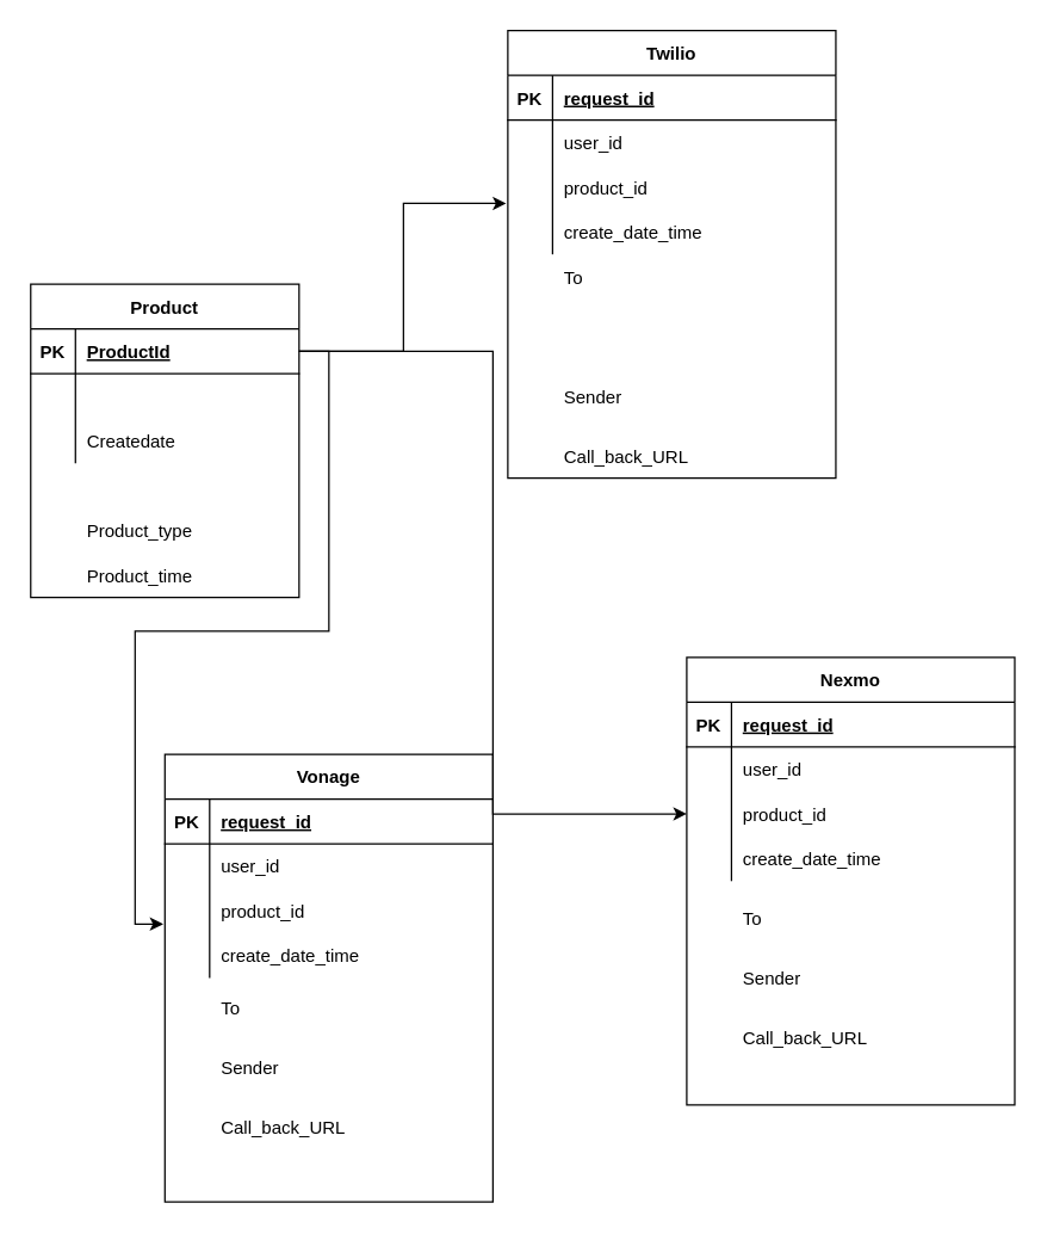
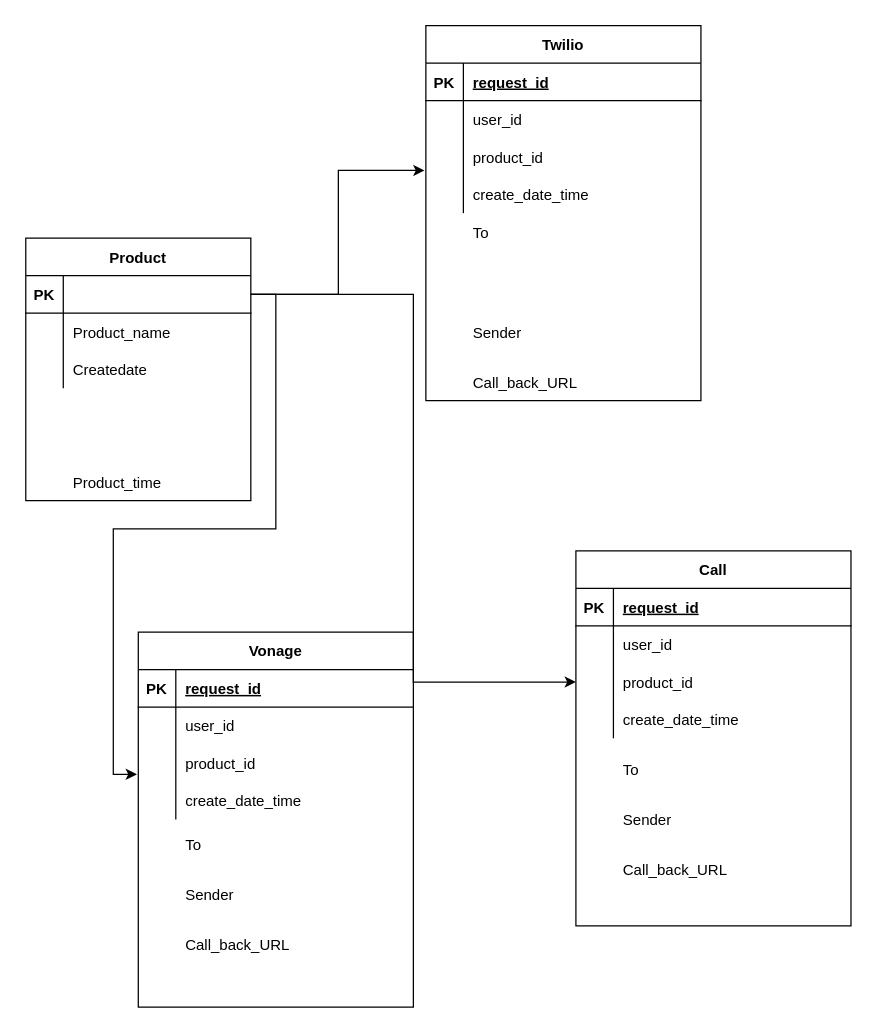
- <mxCell id="5" value="ProductId" style="shape=partialRectangle;connectable=0;fillColor=none;top=0;left=0;bottom=0;right=0;align=left;spacingLeft=6;fontStyle=5;overflow=hidden;" vertex="1" parent="3"><mxGeometry x="30" width="150" height="30" as="geometry" /></mxCell>
+ <mxCell id="8" value="Product_name" style="shape=partialRectangle;connectable=0;fillColor=none;top=0;left=0;bottom=0;right=0;align=left;spacingLeft=6;overflow=hidden;" vertex="1" parent="6"><mxGeometry x="30" width="150" height="30" as="geometry" /></mxCell>
- <mxCell id="16" value="Product_type" style="shape=partialRectangle;connectable=0;fillColor=none;top=0;left=0;bottom=0;right=0;align=left;spacingLeft=6;overflow=hidden;" vertex="1" parent="14"><mxGeometry x="30" width="150" height="30" as="geometry" /></mxCell>
- <mxCell id="36" value="Nexmo" style="shape=table;startSize=30;container=1;collapsible=1;childLayout=tableLayout;fixedRows=1;rowLines=0;fontStyle=1;align=center;resizeLast=1;" vertex="1" parent="1"><mxGeometry x="460" y="440" width="220" height="300" as="geometry" /></mxCell>
+ <mxCell id="36" value="Call" style="shape=table;startSize=30;container=1;collapsible=1;childLayout=tableLayout;fixedRows=1;rowLines=0;fontStyle=1;align=center;resizeLast=1;" vertex="1" parent="1"><mxGeometry x="460" y="440" width="220" height="300" as="geometry" /></mxCell>
